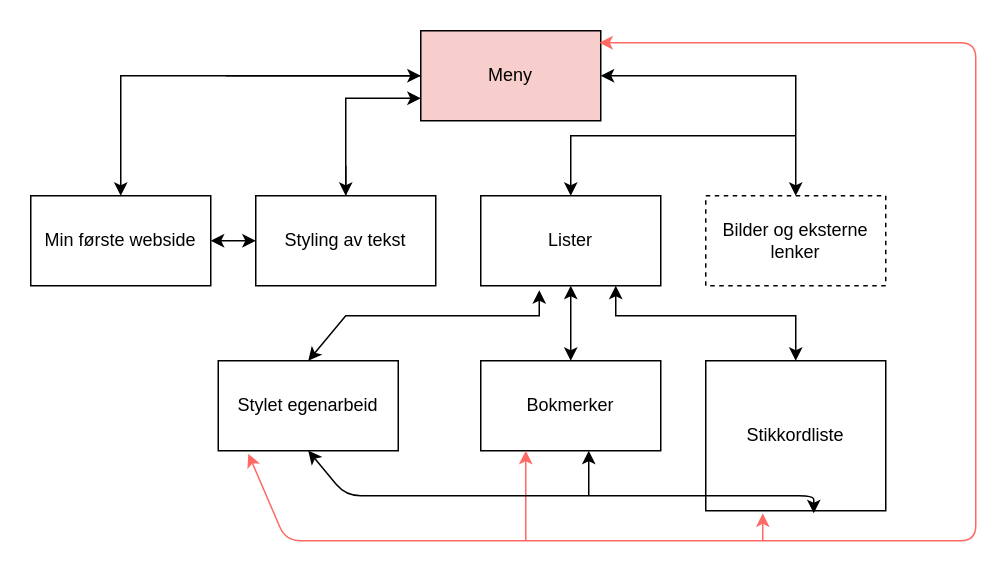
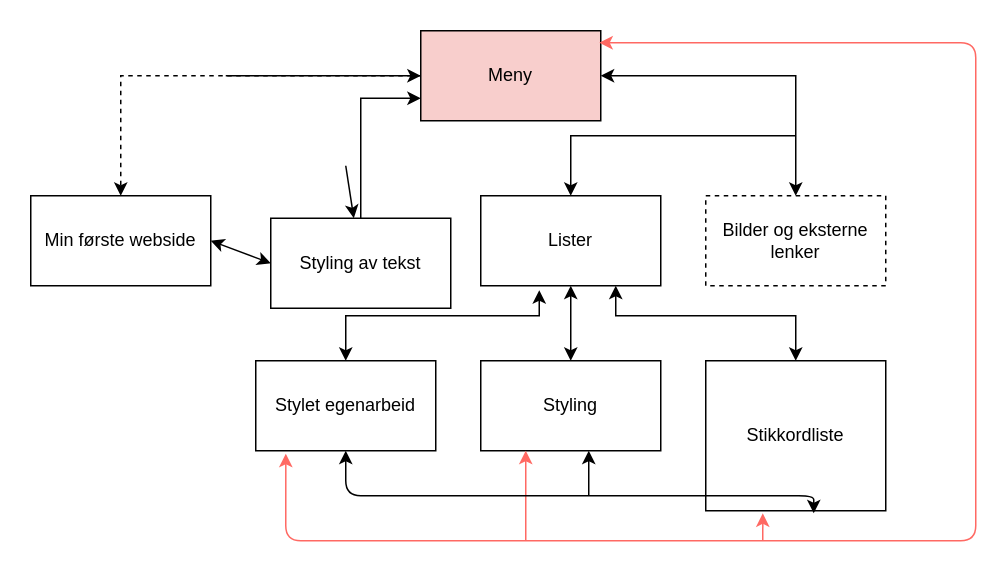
- <mxCell id="2" style="edgeStyle=orthogonalEdgeStyle;rounded=0;orthogonalLoop=1;jettySize=auto;html=1;exitX=0;exitY=0.5;exitDx=0;exitDy=0;" edge="1" parent="1" source="3" target="11"><mxGeometry relative="1" as="geometry" /></mxCell>
+ <mxCell id="2" style="edgeStyle=orthogonalEdgeStyle;rounded=0;orthogonalLoop=1;jettySize=auto;html=1;exitX=0;exitY=0.5;exitDx=0;exitDy=0;dashed=1;" edge="1" parent="1" source="3" target="11"><mxGeometry relative="1" as="geometry" /></mxCell>
- <mxCell id="5" value="Styling av tekst" style="rounded=0;whiteSpace=wrap;html=1;" vertex="1" parent="1"><mxGeometry x="170" y="130" width="120" height="60" as="geometry" /></mxCell>
+ <mxCell id="5" value="Styling av tekst" style="rounded=0;whiteSpace=wrap;html=1;" vertex="1" parent="1"><mxGeometry x="180" y="145" width="120" height="60" as="geometry" /></mxCell>
- <mxCell id="8" value="Stylet egenarbeid" style="rounded=0;whiteSpace=wrap;html=1;" vertex="1" parent="1"><mxGeometry x="145" y="240" width="120" height="60" as="geometry" /></mxCell>
+ <mxCell id="8" value="Stylet egenarbeid" style="rounded=0;whiteSpace=wrap;html=1;" vertex="1" parent="1"><mxGeometry x="170" y="240" width="120" height="60" as="geometry" /></mxCell>
- <mxCell id="9" value="Bokmerker" style="rounded=0;whiteSpace=wrap;html=1;" vertex="1" parent="1"><mxGeometry x="320" y="240" width="120" height="60" as="geometry" /></mxCell>
+ <mxCell id="9" value="Styling" style="rounded=0;whiteSpace=wrap;html=1;" vertex="1" parent="1"><mxGeometry x="320" y="240" width="120" height="60" as="geometry" /></mxCell>
